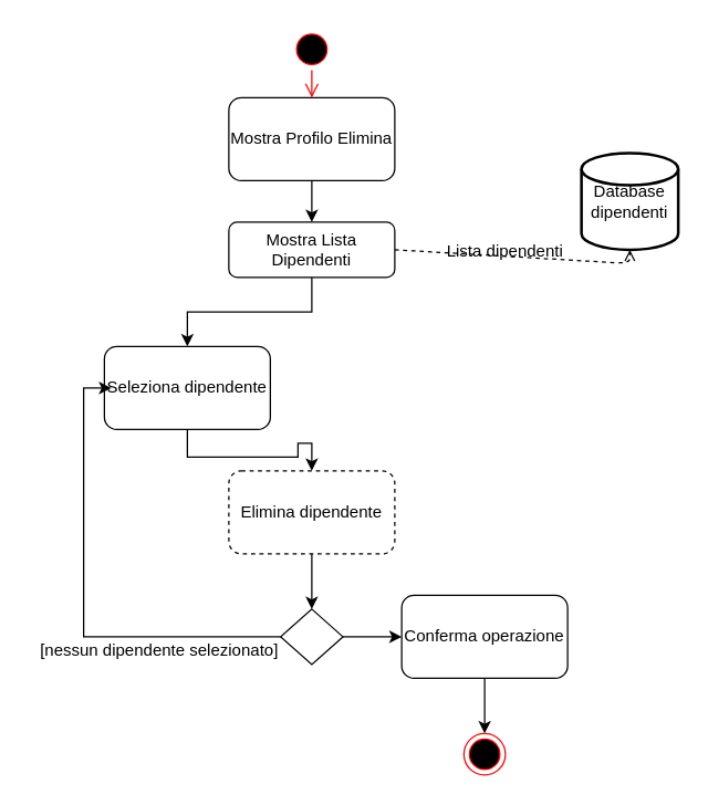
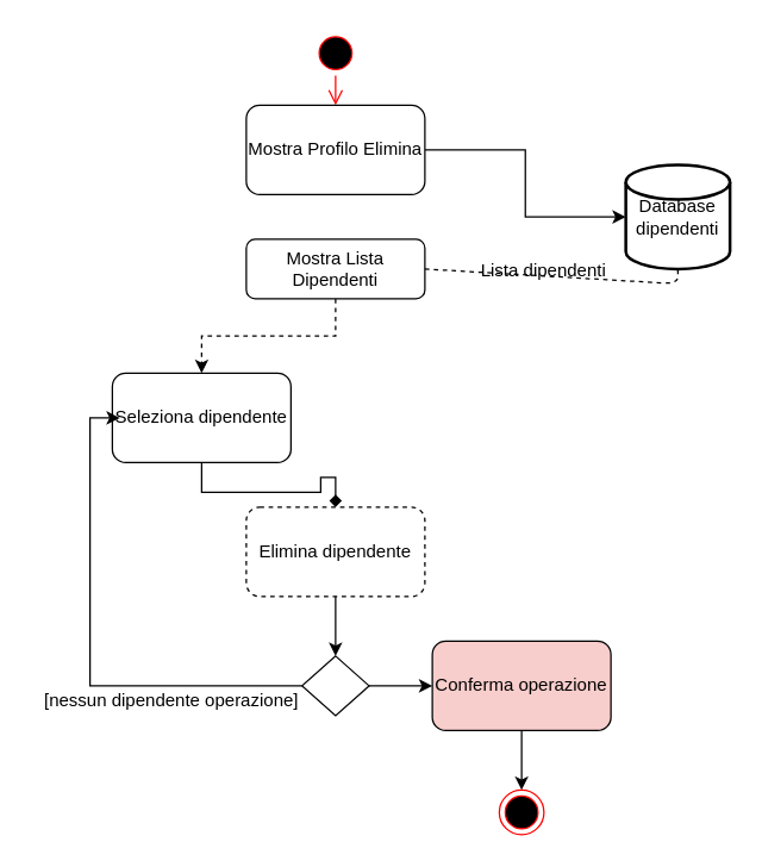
- <mxCell id="4" value="" style="edgeStyle=orthogonalEdgeStyle;rounded=0;orthogonalLoop=1;jettySize=auto;html=1;" parent="1" source="5" target="7" edge="1"><mxGeometry relative="1" as="geometry" /></mxCell>
+ <mxCell id="4" value="" style="edgeStyle=orthogonalEdgeStyle;rounded=0;orthogonalLoop=1;jettySize=auto;html=1;" parent="1" source="5" target="19" edge="1"><mxGeometry relative="1" as="geometry" /></mxCell>
- <mxCell id="20" value="" style="endArrow=open;dashed=1;html=1;exitX=1;exitY=0.5;exitDx=0;exitDy=0;entryX=0.5;entryY=1;entryDx=0;entryDy=0;entryPerimeter=0;" edge="1" parent="1" source="7" target="19"><mxGeometry width="50" height="50" relative="1" as="geometry"><mxPoint x="340" y="280" as="sourcePoint" /><mxPoint x="390" y="230" as="targetPoint" /><Array as="points"><mxPoint x="455" y="190" /></Array></mxGeometry></mxCell>
+ <mxCell id="20" value="" style="endArrow=none;dashed=1;html=1;exitX=1;exitY=0.5;exitDx=0;exitDy=0;entryX=0.5;entryY=1;entryDx=0;entryDy=0;entryPerimeter=0;" edge="1" parent="1" source="7" target="19"><mxGeometry width="50" height="50" relative="1" as="geometry"><mxPoint x="340" y="280" as="sourcePoint" /><mxPoint x="390" y="230" as="targetPoint" /><Array as="points"><mxPoint x="455" y="190" /></Array></mxGeometry></mxCell>
- <mxCell id="6" value="" style="edgeStyle=orthogonalEdgeStyle;rounded=0;orthogonalLoop=1;jettySize=auto;html=1;" parent="1" source="7" target="9" edge="1"><mxGeometry relative="1" as="geometry" /></mxCell>
+ <mxCell id="6" value="" style="edgeStyle=orthogonalEdgeStyle;rounded=0;orthogonalLoop=1;jettySize=auto;html=1;dashed=1;" parent="1" source="7" target="9" edge="1"><mxGeometry relative="1" as="geometry" /></mxCell>
- <mxCell id="8" value="" style="edgeStyle=orthogonalEdgeStyle;rounded=0;orthogonalLoop=1;jettySize=auto;html=1;" parent="1" source="9" target="11" edge="1"><mxGeometry relative="1" as="geometry" /></mxCell>
+ <mxCell id="8" value="" style="edgeStyle=orthogonalEdgeStyle;rounded=0;orthogonalLoop=1;jettySize=auto;html=1;endArrow=diamond;" parent="1" source="9" target="11" edge="1"><mxGeometry relative="1" as="geometry" /></mxCell>
- <mxCell id="17" value="Conferma operazione" style="rounded=1;whiteSpace=wrap;html=1;" parent="1" vertex="1"><mxGeometry x="290" y="430" width="120" height="60" as="geometry" /></mxCell>
+ <mxCell id="17" value="Conferma operazione" style="rounded=1;whiteSpace=wrap;html=1;fillColor=#f8cecc;" parent="1" vertex="1"><mxGeometry x="290" y="430" width="120" height="60" as="geometry" /></mxCell>
- <mxCell id="15" value="[nessun dipendente selezionato]" style="text;html=1;strokeColor=none;fillColor=none;align=center;verticalAlign=middle;whiteSpace=wrap;rounded=0;" parent="1" vertex="1"><mxGeometry x="20" y="460" width="190" height="20" as="geometry" /></mxCell>
+ <mxCell id="15" value="[nessun dipendente operazione]" style="text;html=1;strokeColor=none;fillColor=none;align=center;verticalAlign=middle;whiteSpace=wrap;rounded=0;" parent="1" vertex="1"><mxGeometry x="20" y="460" width="190" height="20" as="geometry" /></mxCell>
